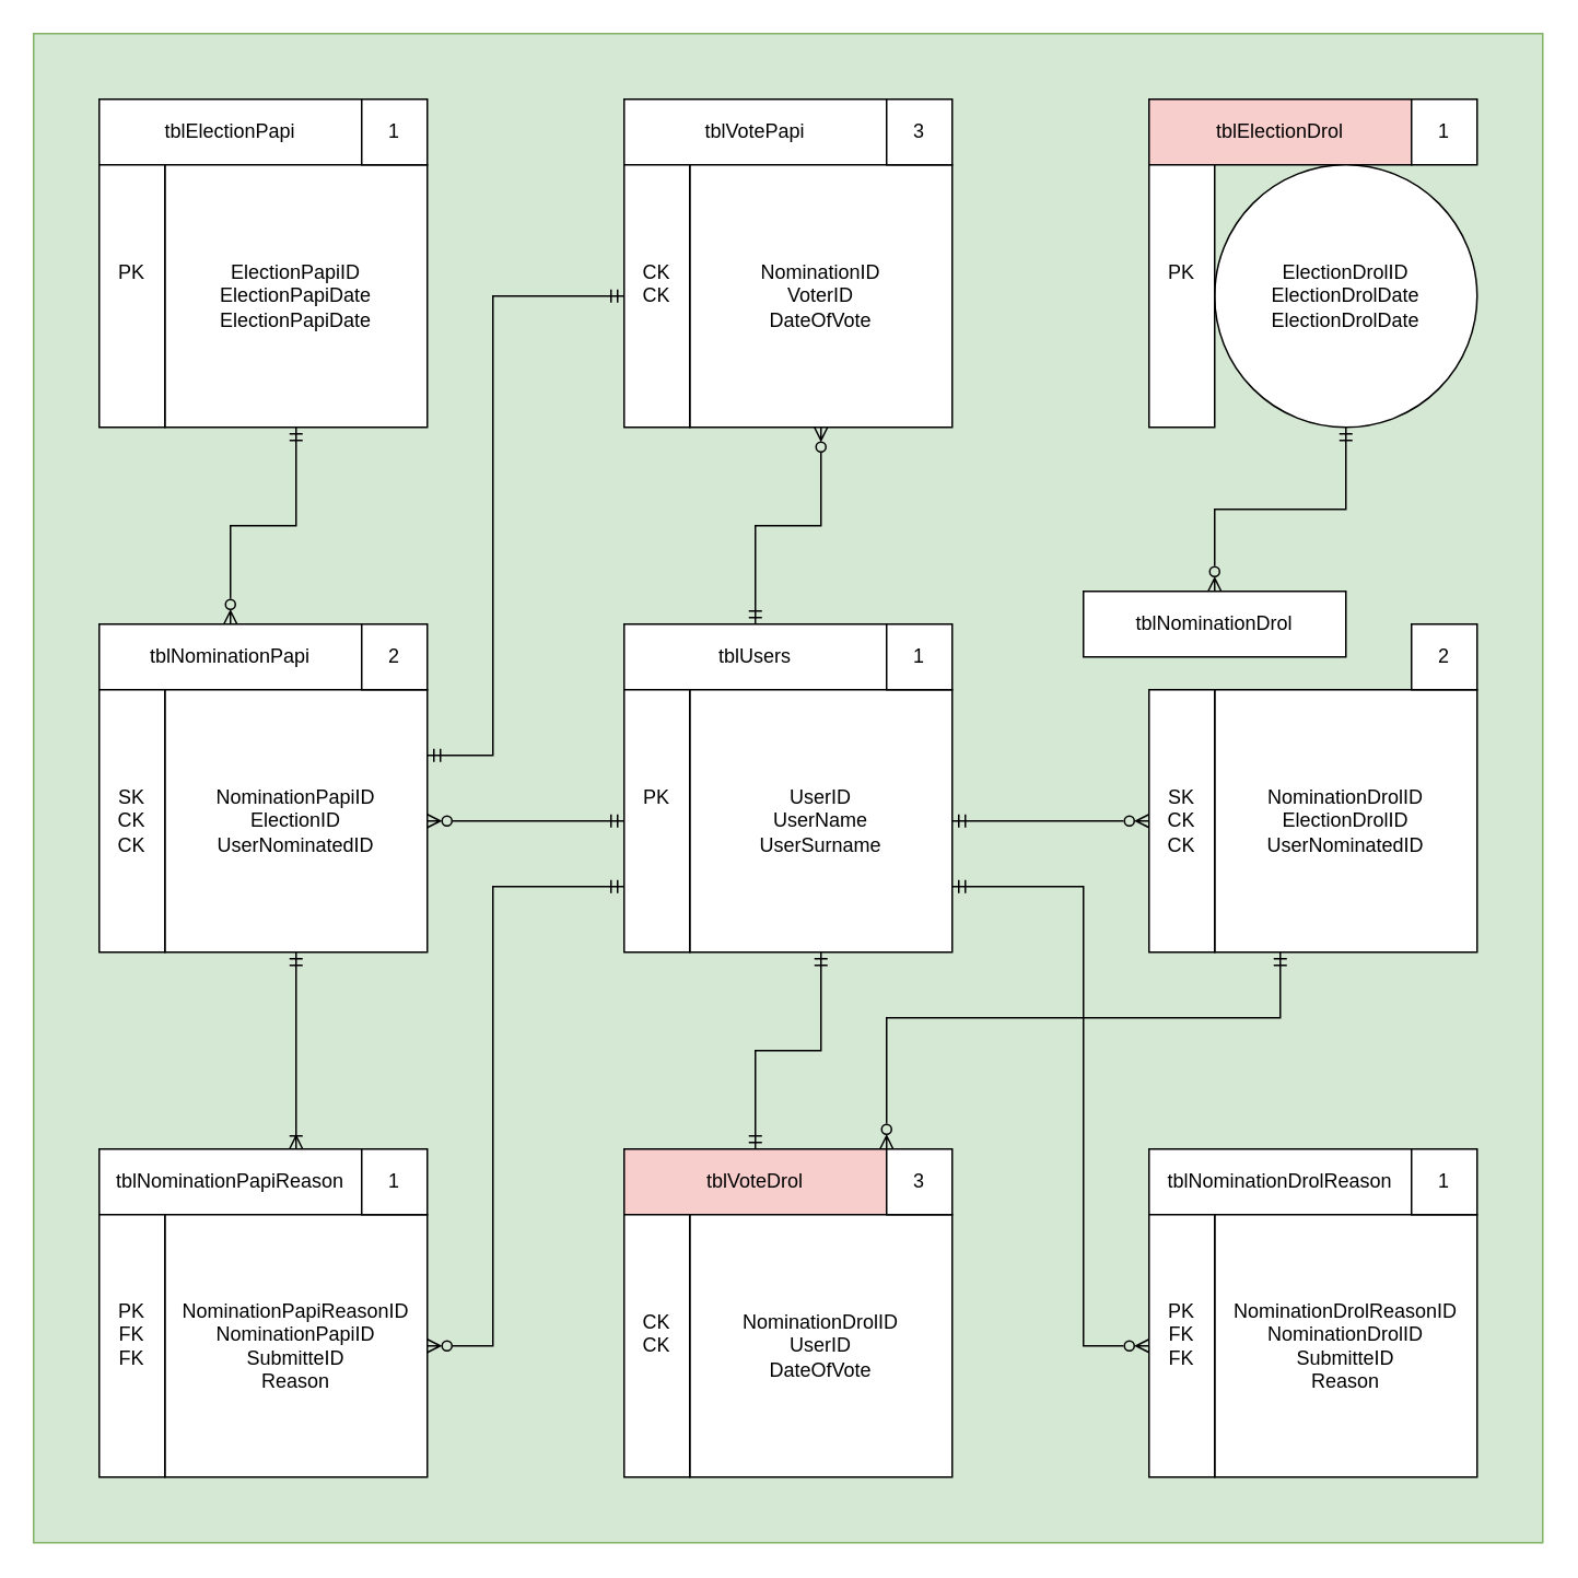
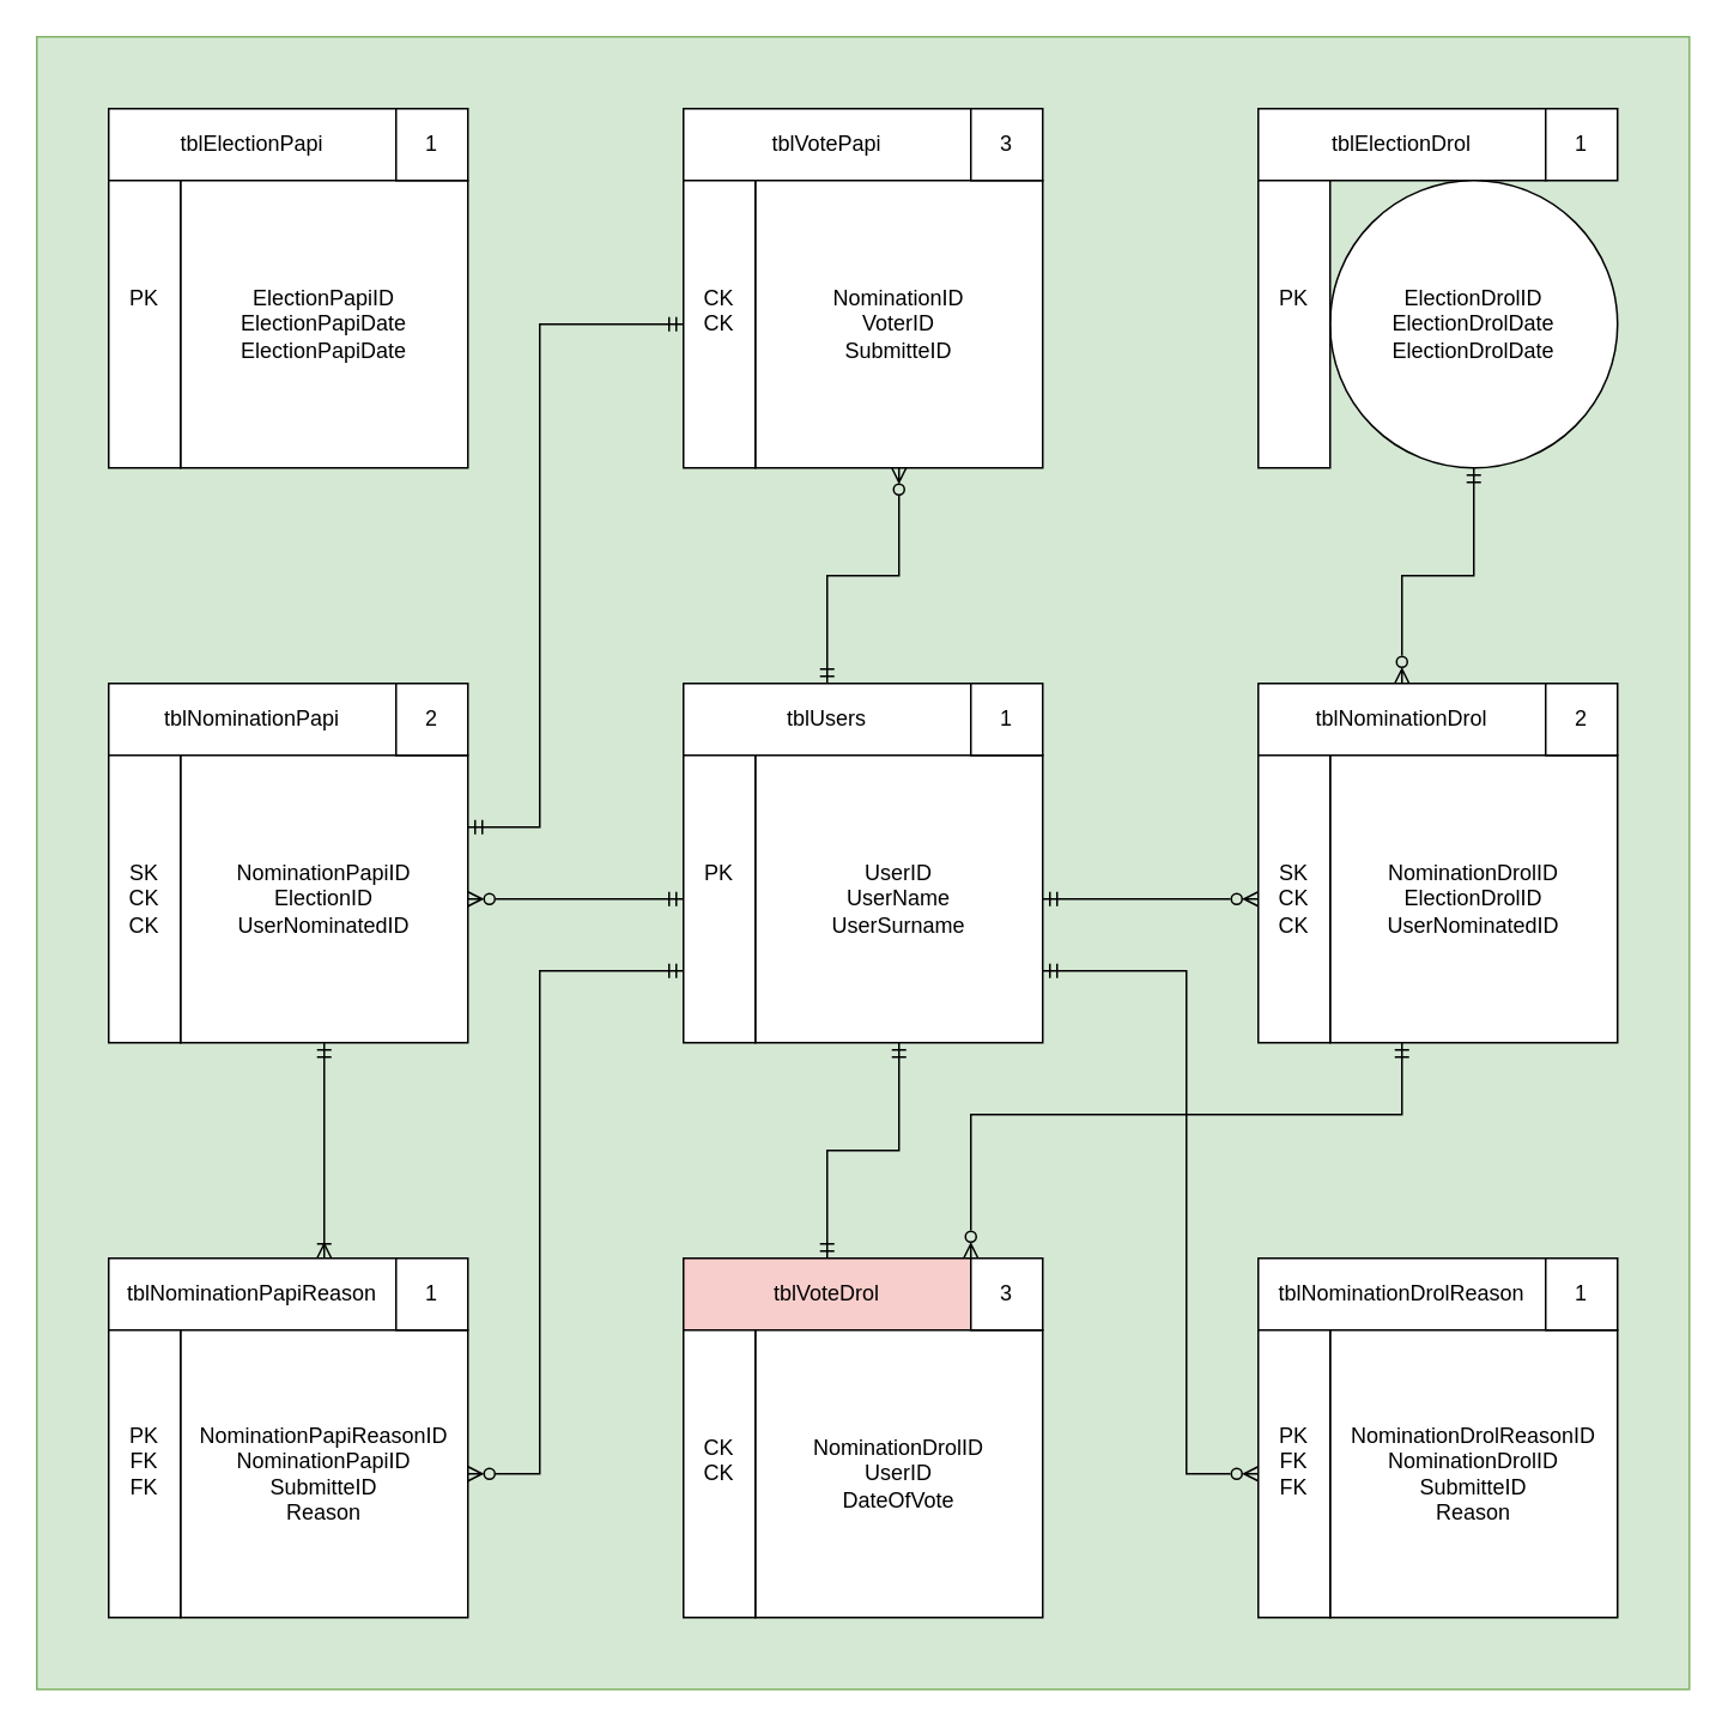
- <mxCell id="32" value="tblElectionDrol" style="rounded=0;whiteSpace=wrap;html=1;fillColor=#f8cecc;" vertex="1" parent="1"><mxGeometry x="700" y="60" width="160" height="40" as="geometry" /></mxCell>
+ <mxCell id="32" value="tblElectionDrol" style="rounded=0;whiteSpace=wrap;html=1;" vertex="1" parent="1"><mxGeometry x="700" y="60" width="160" height="40" as="geometry" /></mxCell>
- <mxCell id="28" value="NominationID&lt;div&gt;VoterID&lt;/div&gt;&lt;div&gt;DateOfVote&lt;/div&gt;" style="rounded=0;whiteSpace=wrap;html=1;" vertex="1" parent="1"><mxGeometry x="420" y="100" width="160" height="160" as="geometry" /></mxCell>
+ <mxCell id="28" value="NominationID&lt;div&gt;VoterID&lt;/div&gt;&lt;div&gt;SubmitteID&lt;/div&gt;" style="rounded=0;whiteSpace=wrap;html=1;" vertex="1" parent="1"><mxGeometry x="420" y="100" width="160" height="160" as="geometry" /></mxCell>
- <mxCell id="7" style="edgeStyle=orthogonalEdgeStyle;rounded=0;orthogonalLoop=1;jettySize=auto;html=1;entryX=0.5;entryY=1;entryDx=0;entryDy=0;startArrow=ERzeroToMany;startFill=0;endArrow=ERmandOne;endFill=0;" edge="1" parent="1" source="8" target="4"><mxGeometry relative="1" as="geometry" /></mxCell>
- <mxCell id="37" value="tblNominationDrol" style="rounded=0;whiteSpace=wrap;html=1;" vertex="1" parent="1"><mxGeometry x="660" y="360" width="160" height="40" as="geometry" /></mxCell>
+ <mxCell id="37" value="tblNominationDrol" style="rounded=0;whiteSpace=wrap;html=1;" vertex="1" parent="1"><mxGeometry x="700" y="380" width="160" height="40" as="geometry" /></mxCell>
